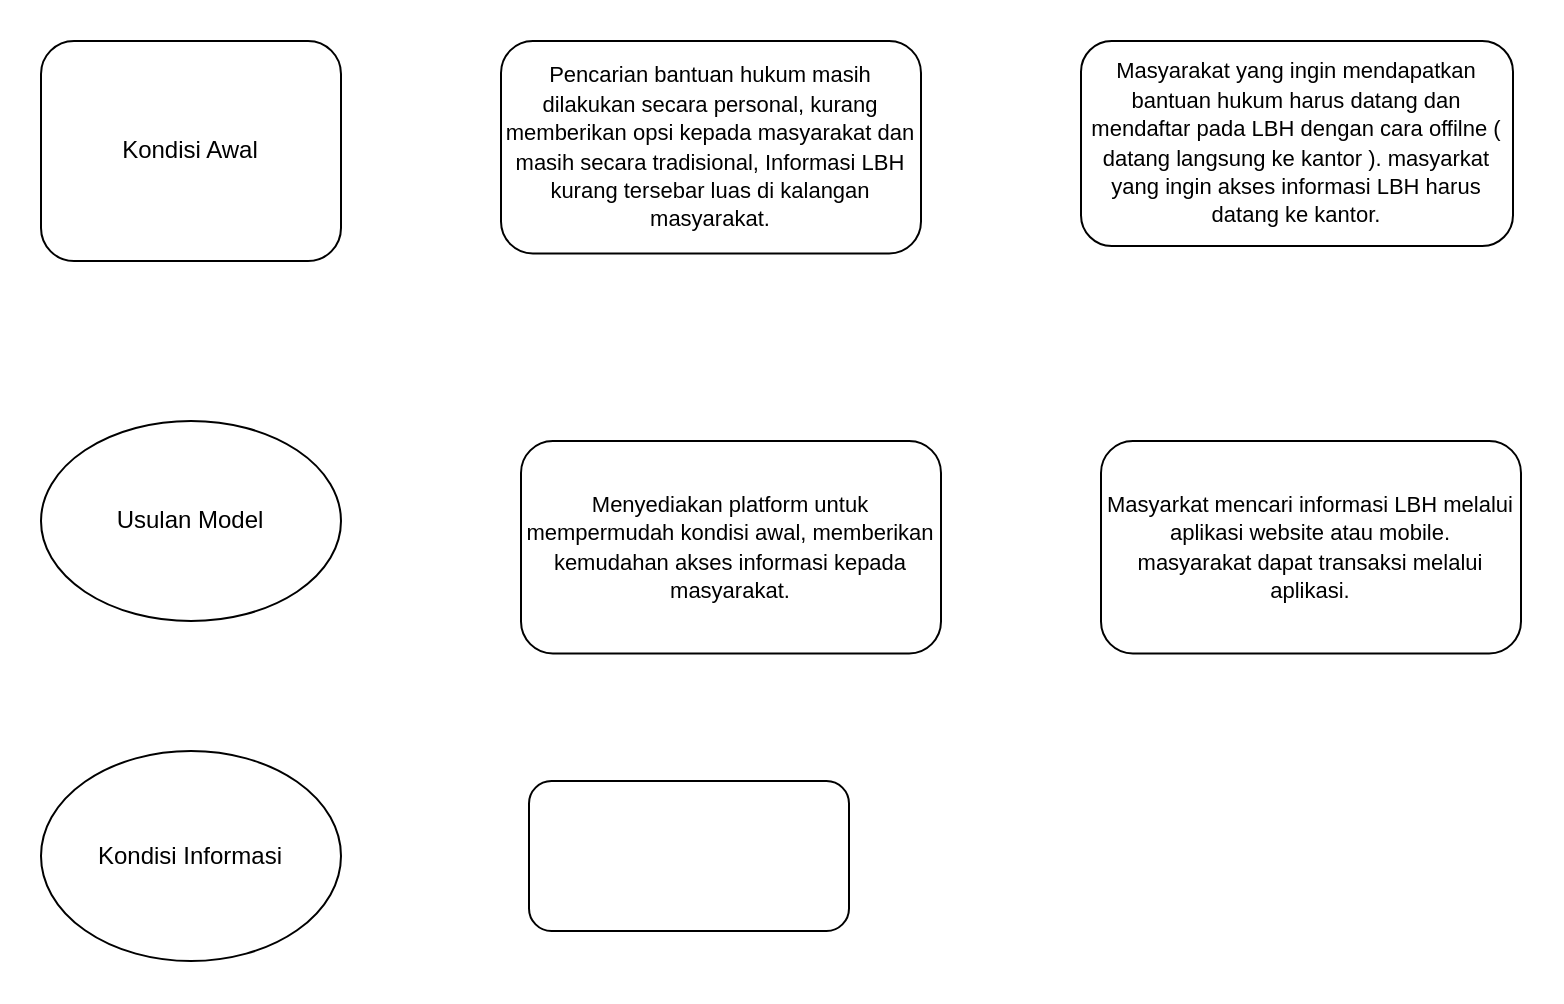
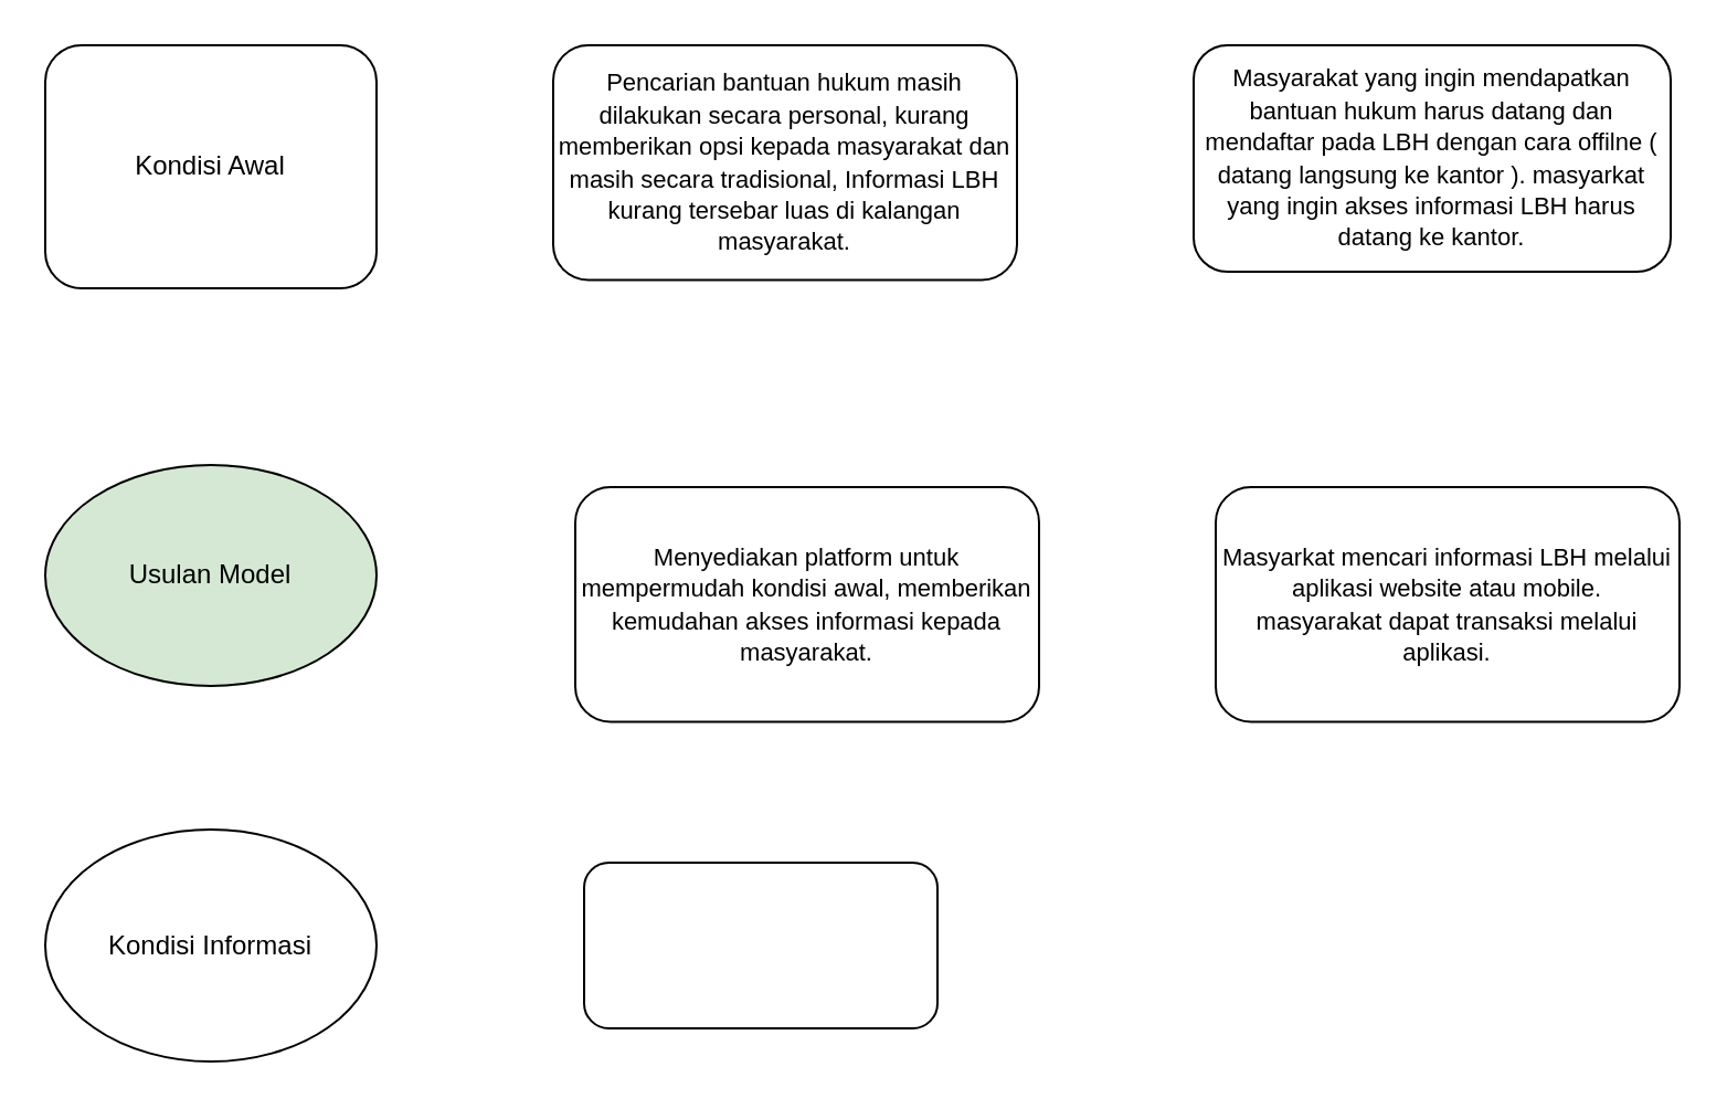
- <mxCell id="3" value="Usulan Model" style="ellipse;whiteSpace=wrap;html=1;" vertex="1" parent="1"><mxGeometry x="20" y="210" width="150" height="100" as="geometry" /></mxCell>
+ <mxCell id="3" value="Usulan Model" style="ellipse;whiteSpace=wrap;html=1;fillColor=#d5e8d4;" vertex="1" parent="1"><mxGeometry x="20" y="210" width="150" height="100" as="geometry" /></mxCell>
